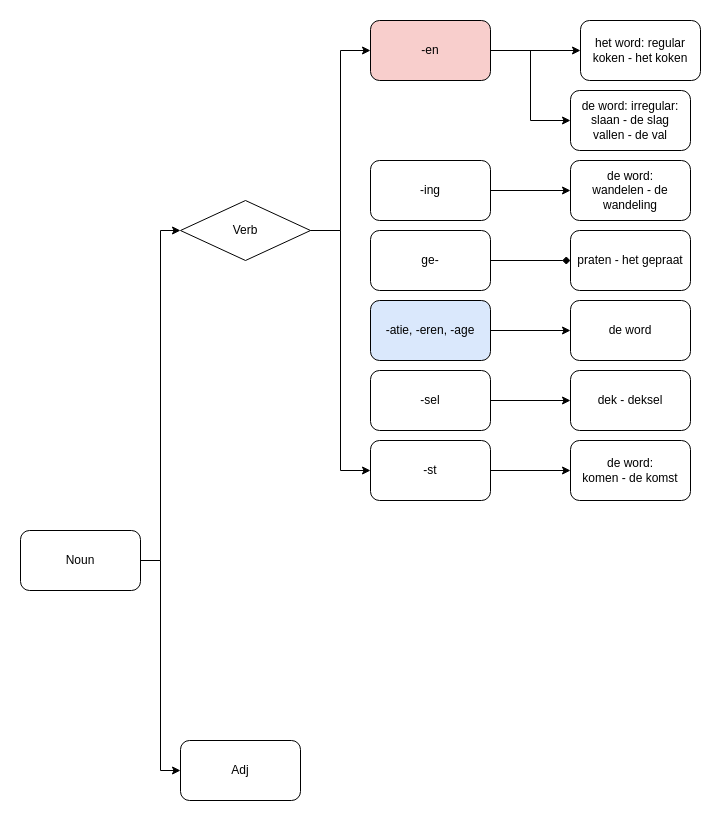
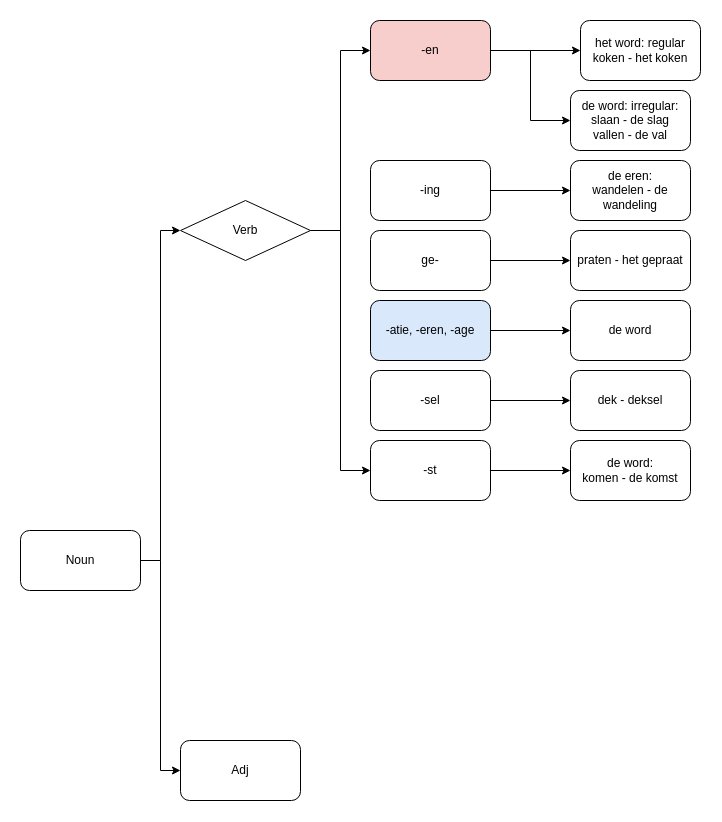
- <mxCell id="21" value="de word: &lt;br&gt;wandelen - de wandeling" style="whiteSpace=wrap;html=1;rounded=1;" vertex="1" parent="1"><mxGeometry x="570" y="160" width="120" height="60" as="geometry" /></mxCell>
+ <mxCell id="21" value="de eren: &lt;br&gt;wandelen - de wandeling" style="whiteSpace=wrap;html=1;rounded=1;" vertex="1" parent="1"><mxGeometry x="570" y="160" width="120" height="60" as="geometry" /></mxCell>
- <mxCell id="18" value="" style="edgeStyle=orthogonalEdgeStyle;rounded=0;orthogonalLoop=1;jettySize=auto;html=1;endArrow=diamond;" edge="1" parent="1" source="19" target="23"><mxGeometry relative="1" as="geometry" /></mxCell>
+ <mxCell id="18" value="" style="edgeStyle=orthogonalEdgeStyle;rounded=0;orthogonalLoop=1;jettySize=auto;html=1;" edge="1" parent="1" source="19" target="23"><mxGeometry relative="1" as="geometry" /></mxCell>
